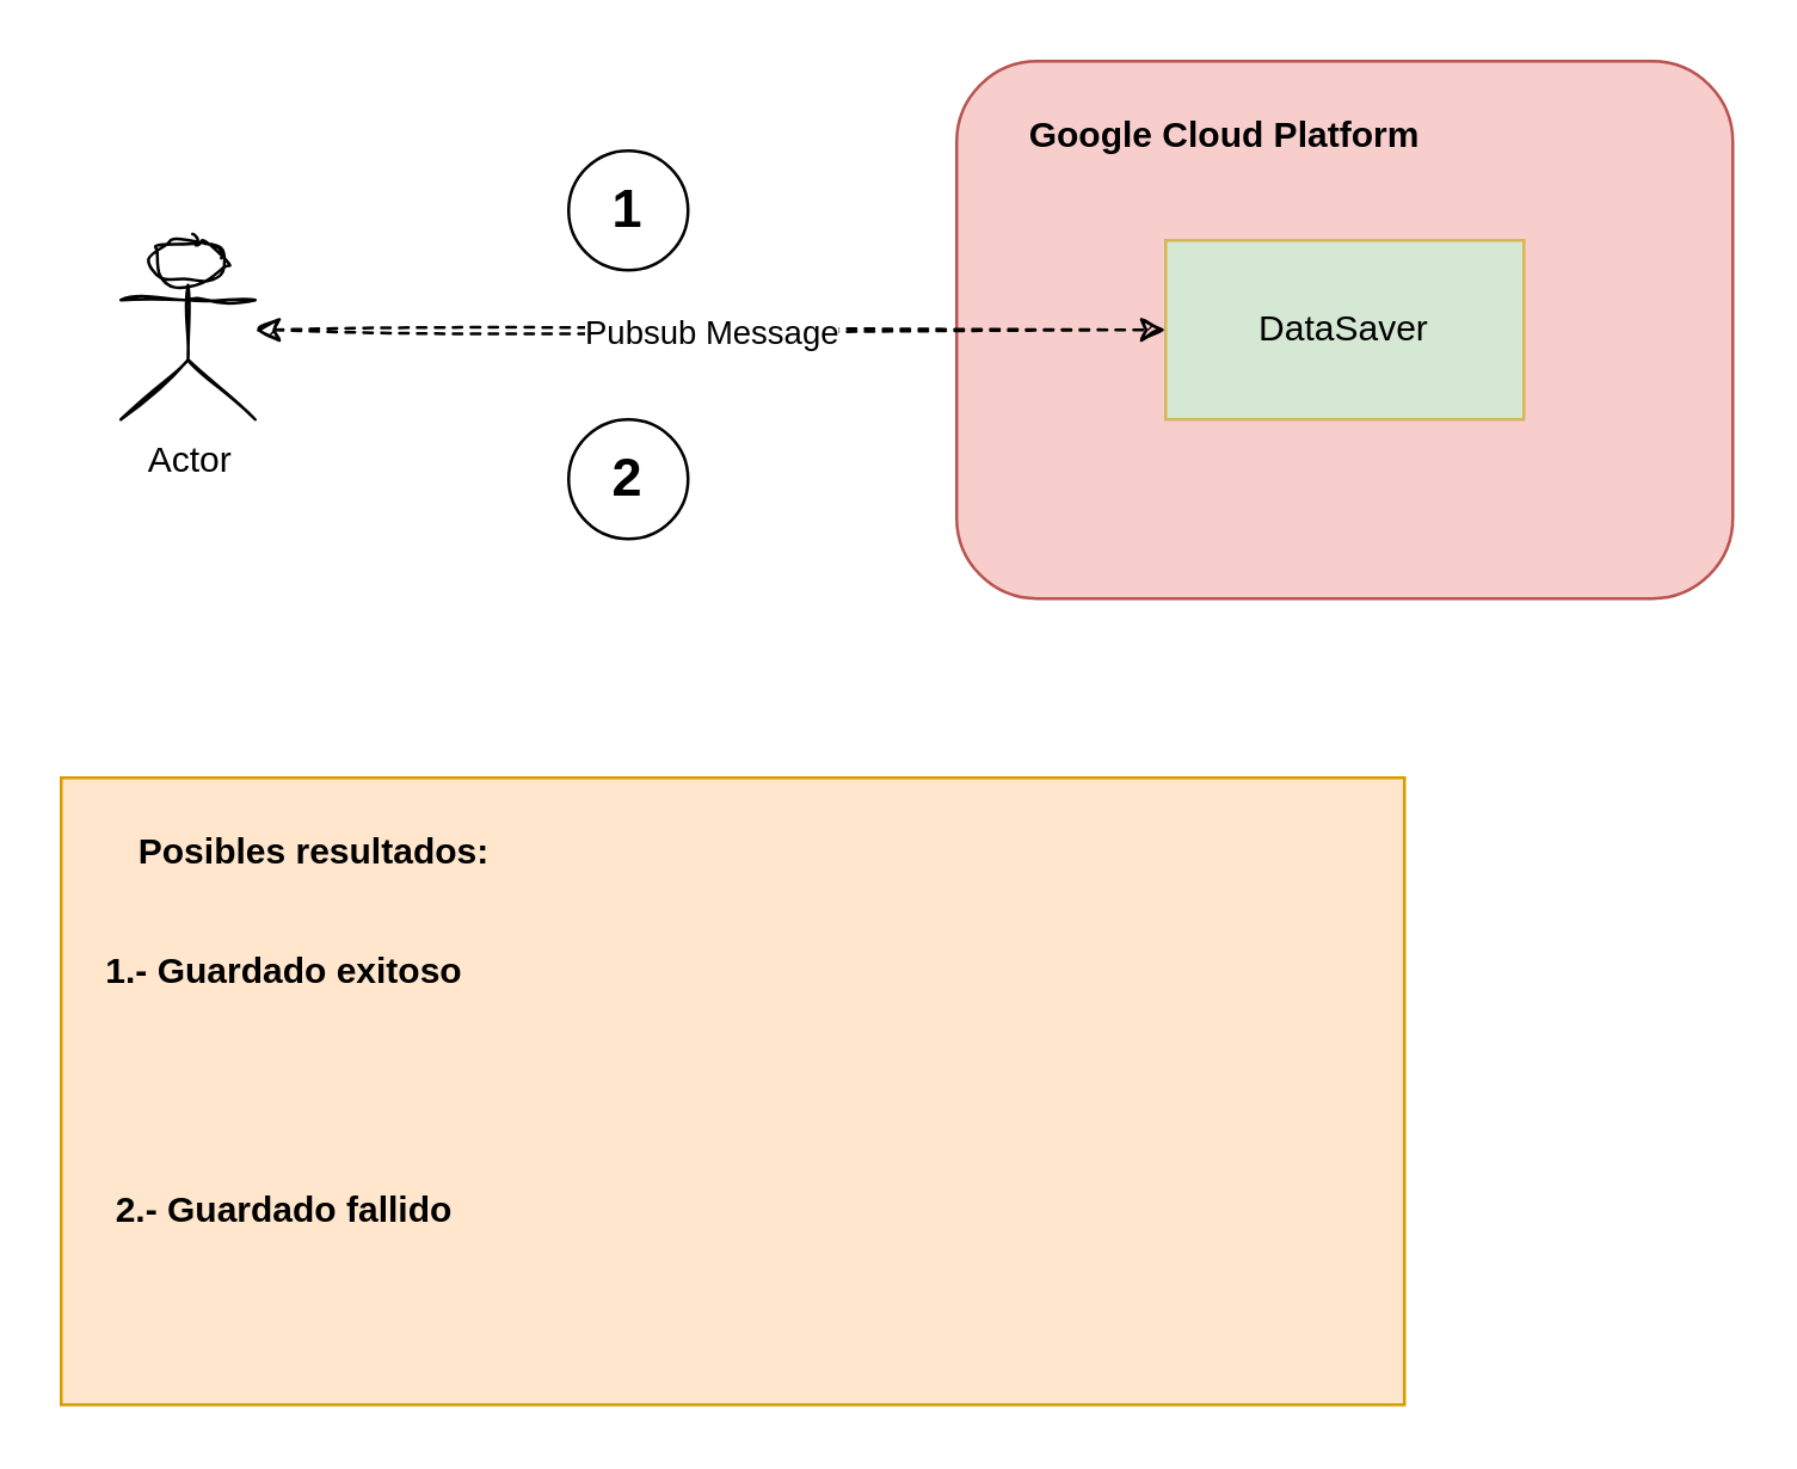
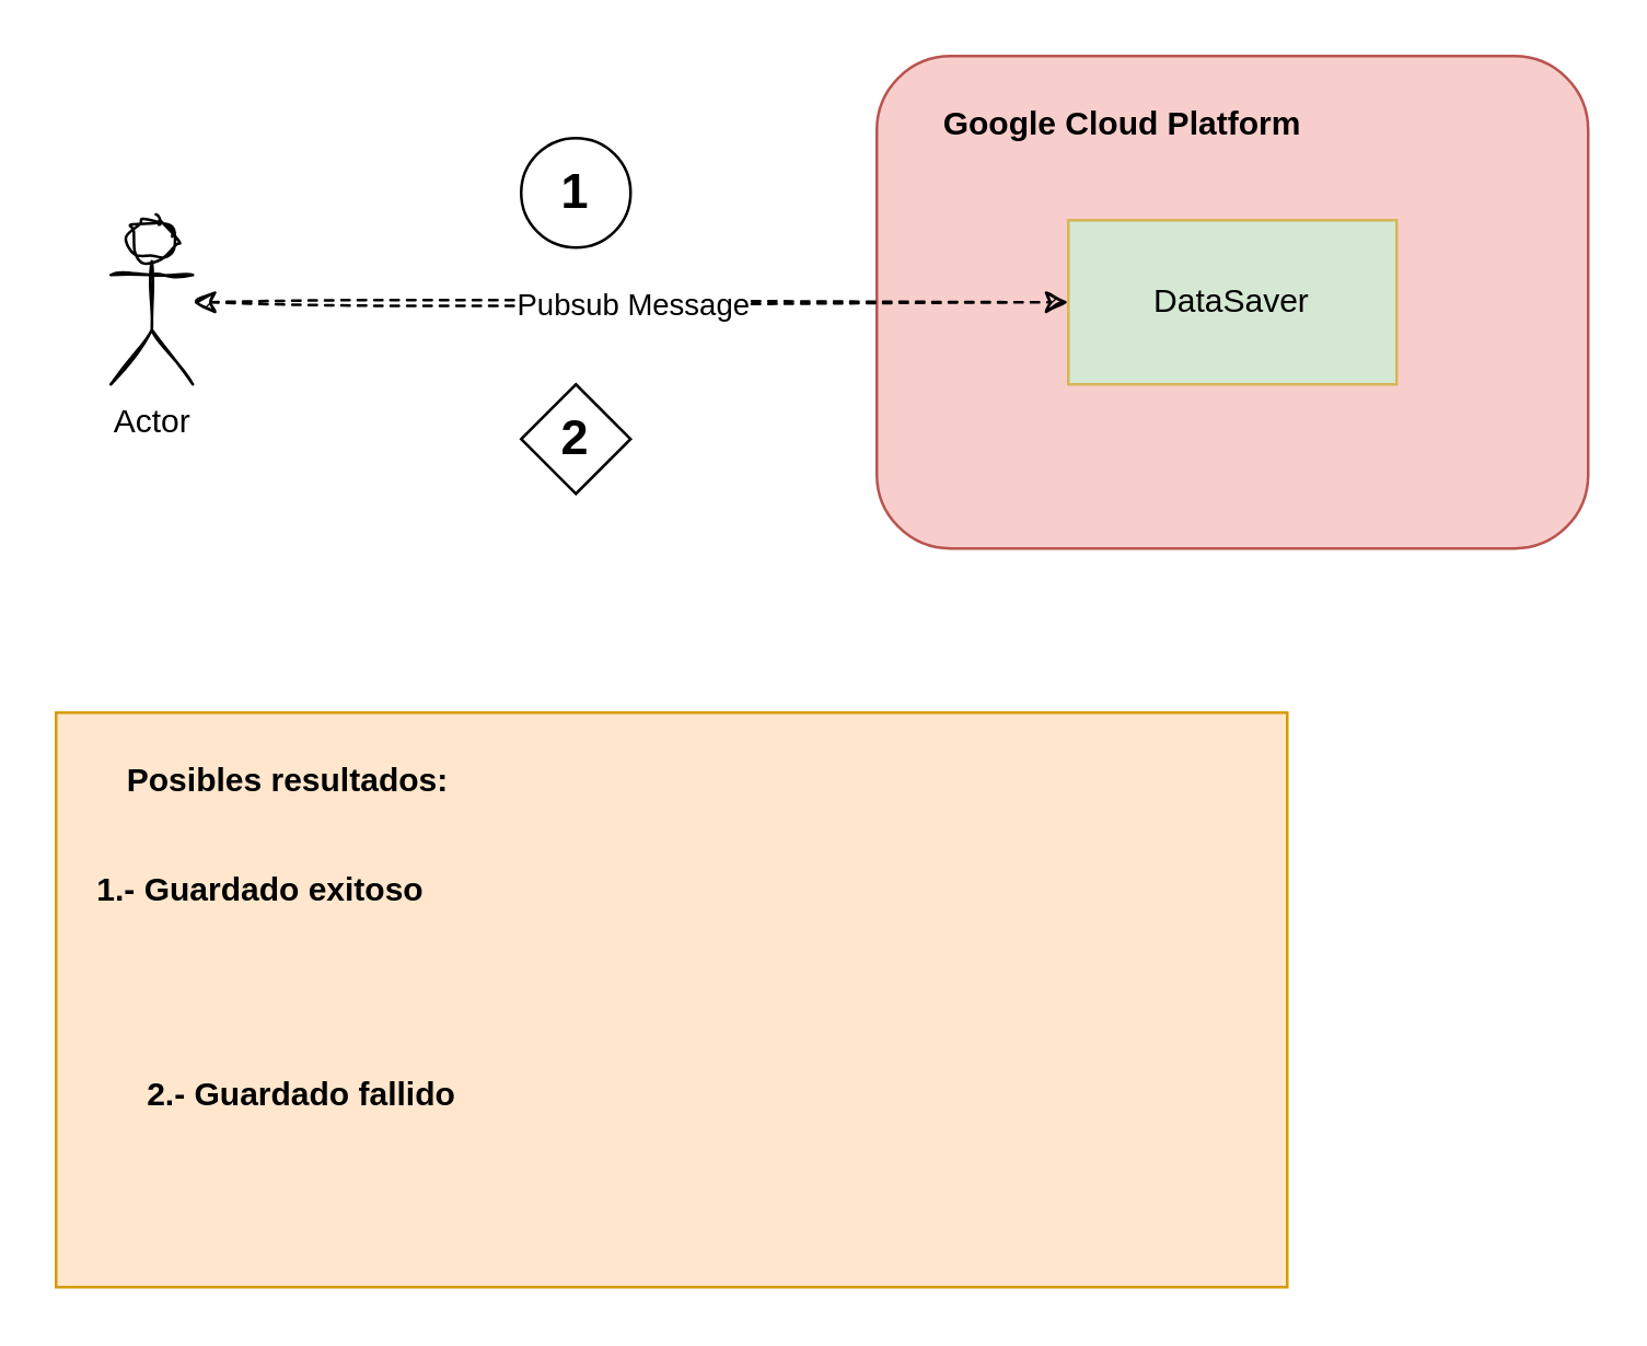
- <mxCell id="3" value="Actor" style="shape=umlActor;verticalLabelPosition=bottom;verticalAlign=top;html=1;outlineConnect=0;sketch=1;curveFitting=1;jiggle=2;" vertex="1" parent="1"><mxGeometry x="40" y="80" width="45" height="60" as="geometry" /></mxCell>
+ <mxCell id="3" value="Actor" style="shape=umlActor;verticalLabelPosition=bottom;verticalAlign=top;html=1;outlineConnect=0;sketch=1;curveFitting=1;jiggle=2;" vertex="1" parent="1"><mxGeometry x="40" y="80" width="30" height="60" as="geometry" /></mxCell>
- <mxCell id="9" value="&lt;font size=&quot;1&quot;&gt;&lt;b style=&quot;font-size: 18px;&quot;&gt;2&lt;/b&gt;&lt;/font&gt;" style="ellipse;whiteSpace=wrap;html=1;aspect=fixed;" vertex="1" parent="1"><mxGeometry x="190" y="140" width="40" height="40" as="geometry" /></mxCell>
+ <mxCell id="9" value="&lt;font size=&quot;1&quot;&gt;&lt;b style=&quot;font-size: 18px;&quot;&gt;2&lt;/b&gt;&lt;/font&gt;" style="rhombus;whiteSpace=wrap;html=1;aspect=fixed;" vertex="1" parent="1"><mxGeometry x="190" y="140" width="40" height="40" as="geometry" /></mxCell>
- <mxCell id="13" value="&lt;b&gt;2.- Guardado fallido&lt;/b&gt;" style="text;html=1;strokeColor=none;fillColor=none;align=center;verticalAlign=middle;whiteSpace=wrap;rounded=0;" vertex="1" parent="1"><mxGeometry x="35" y="390" width="120" height="30" as="geometry" /></mxCell>
+ <mxCell id="13" value="&lt;b&gt;2.- Guardado fallido&lt;/b&gt;" style="text;html=1;strokeColor=none;fillColor=none;align=center;verticalAlign=middle;whiteSpace=wrap;rounded=0;" vertex="1" parent="1"><mxGeometry x="50" y="385" width="120" height="30" as="geometry" /></mxCell>
